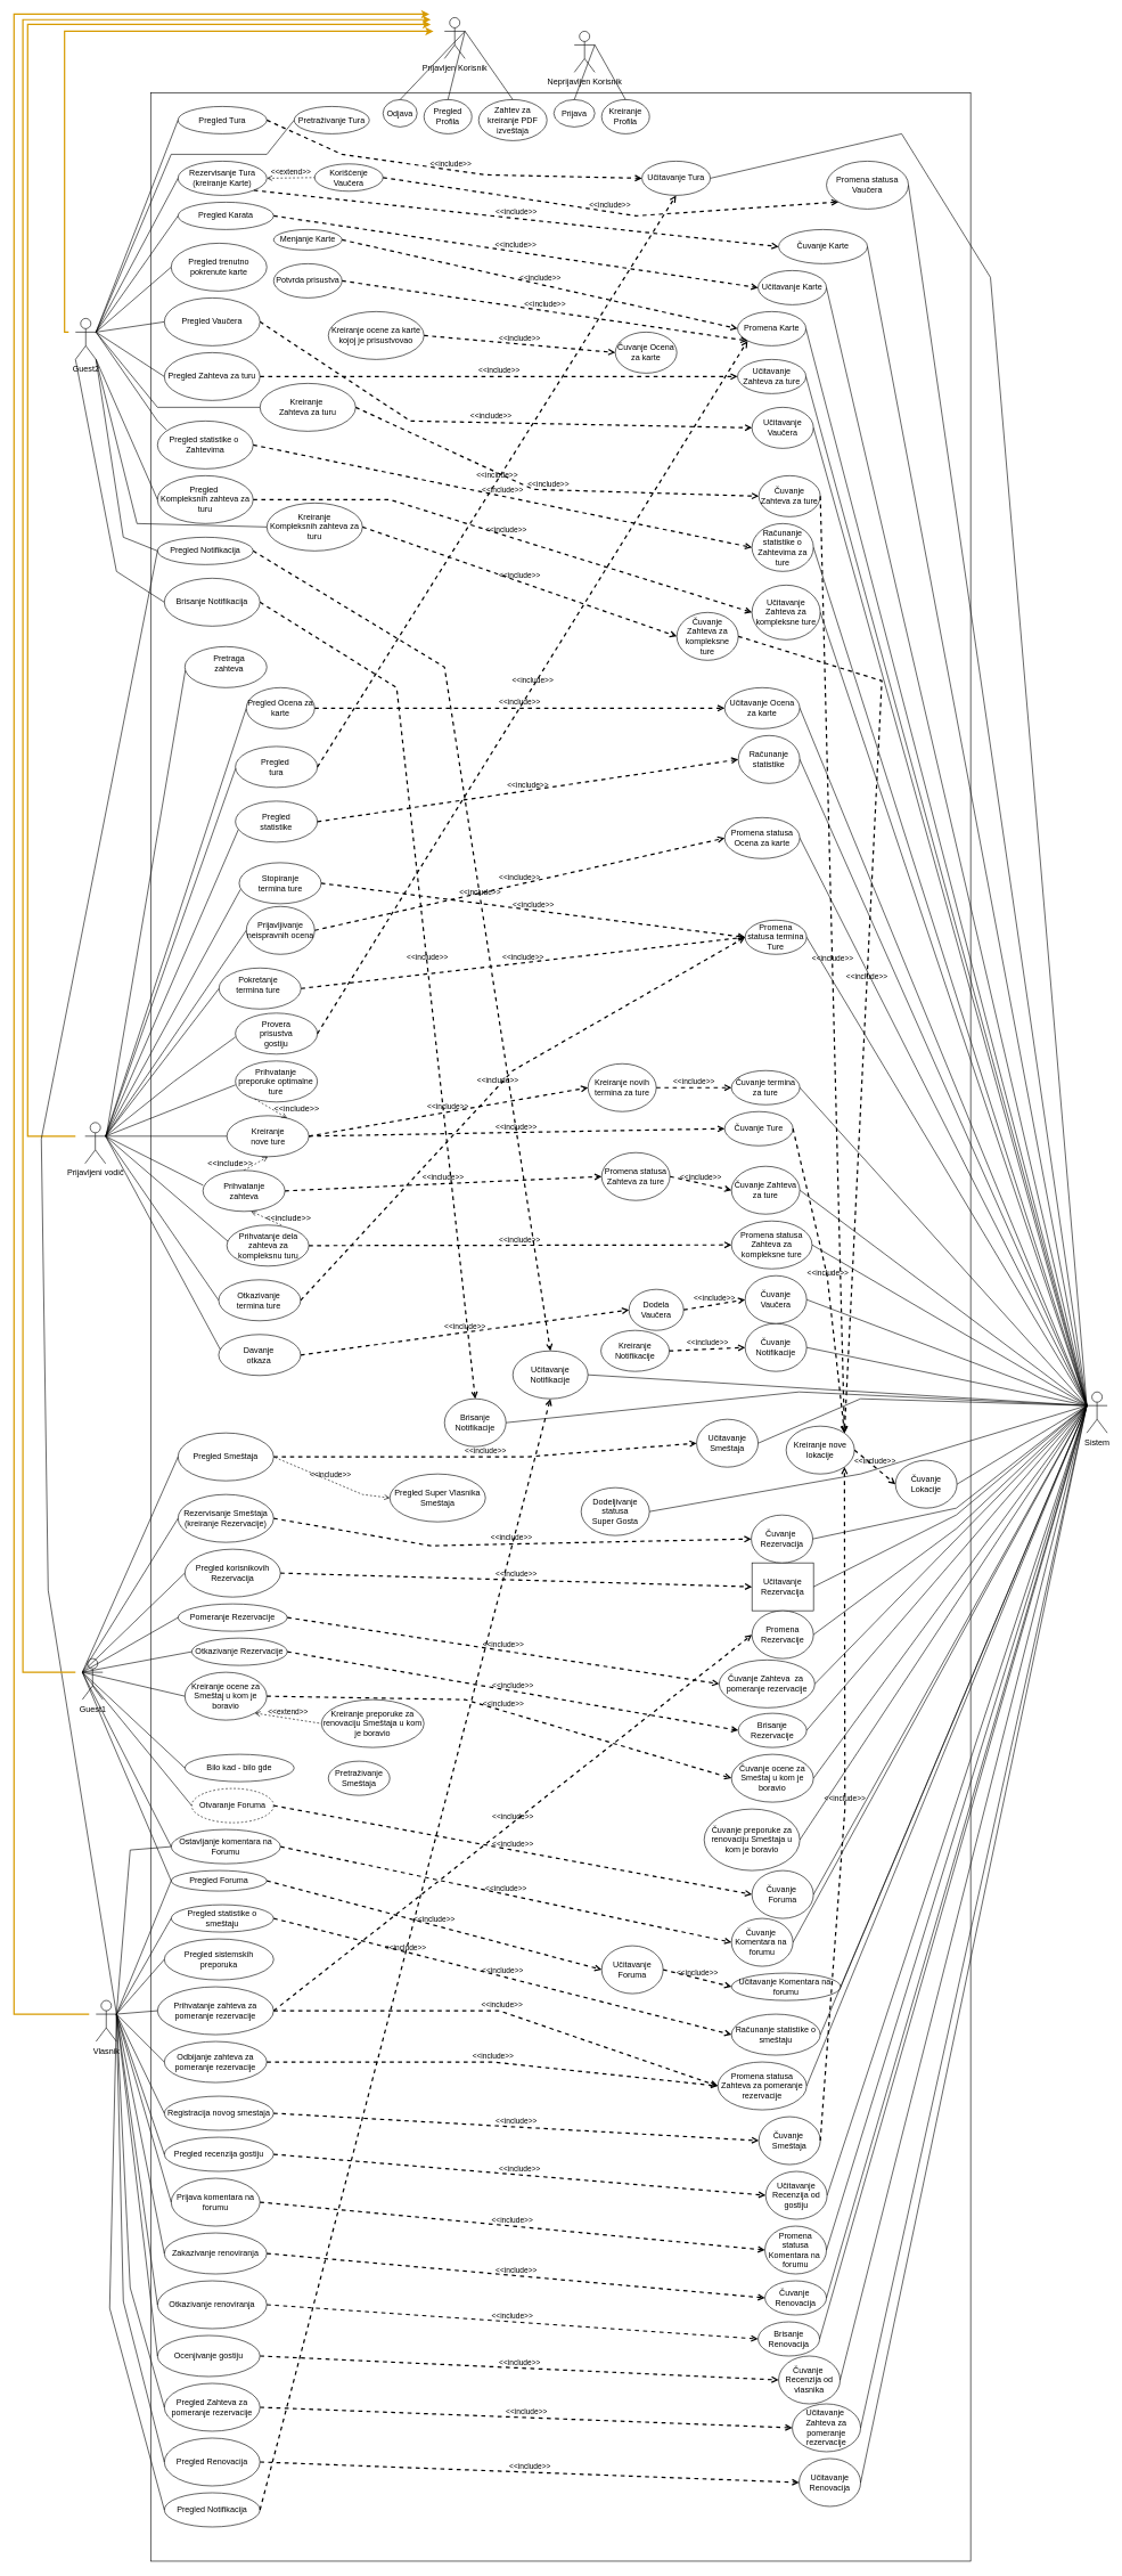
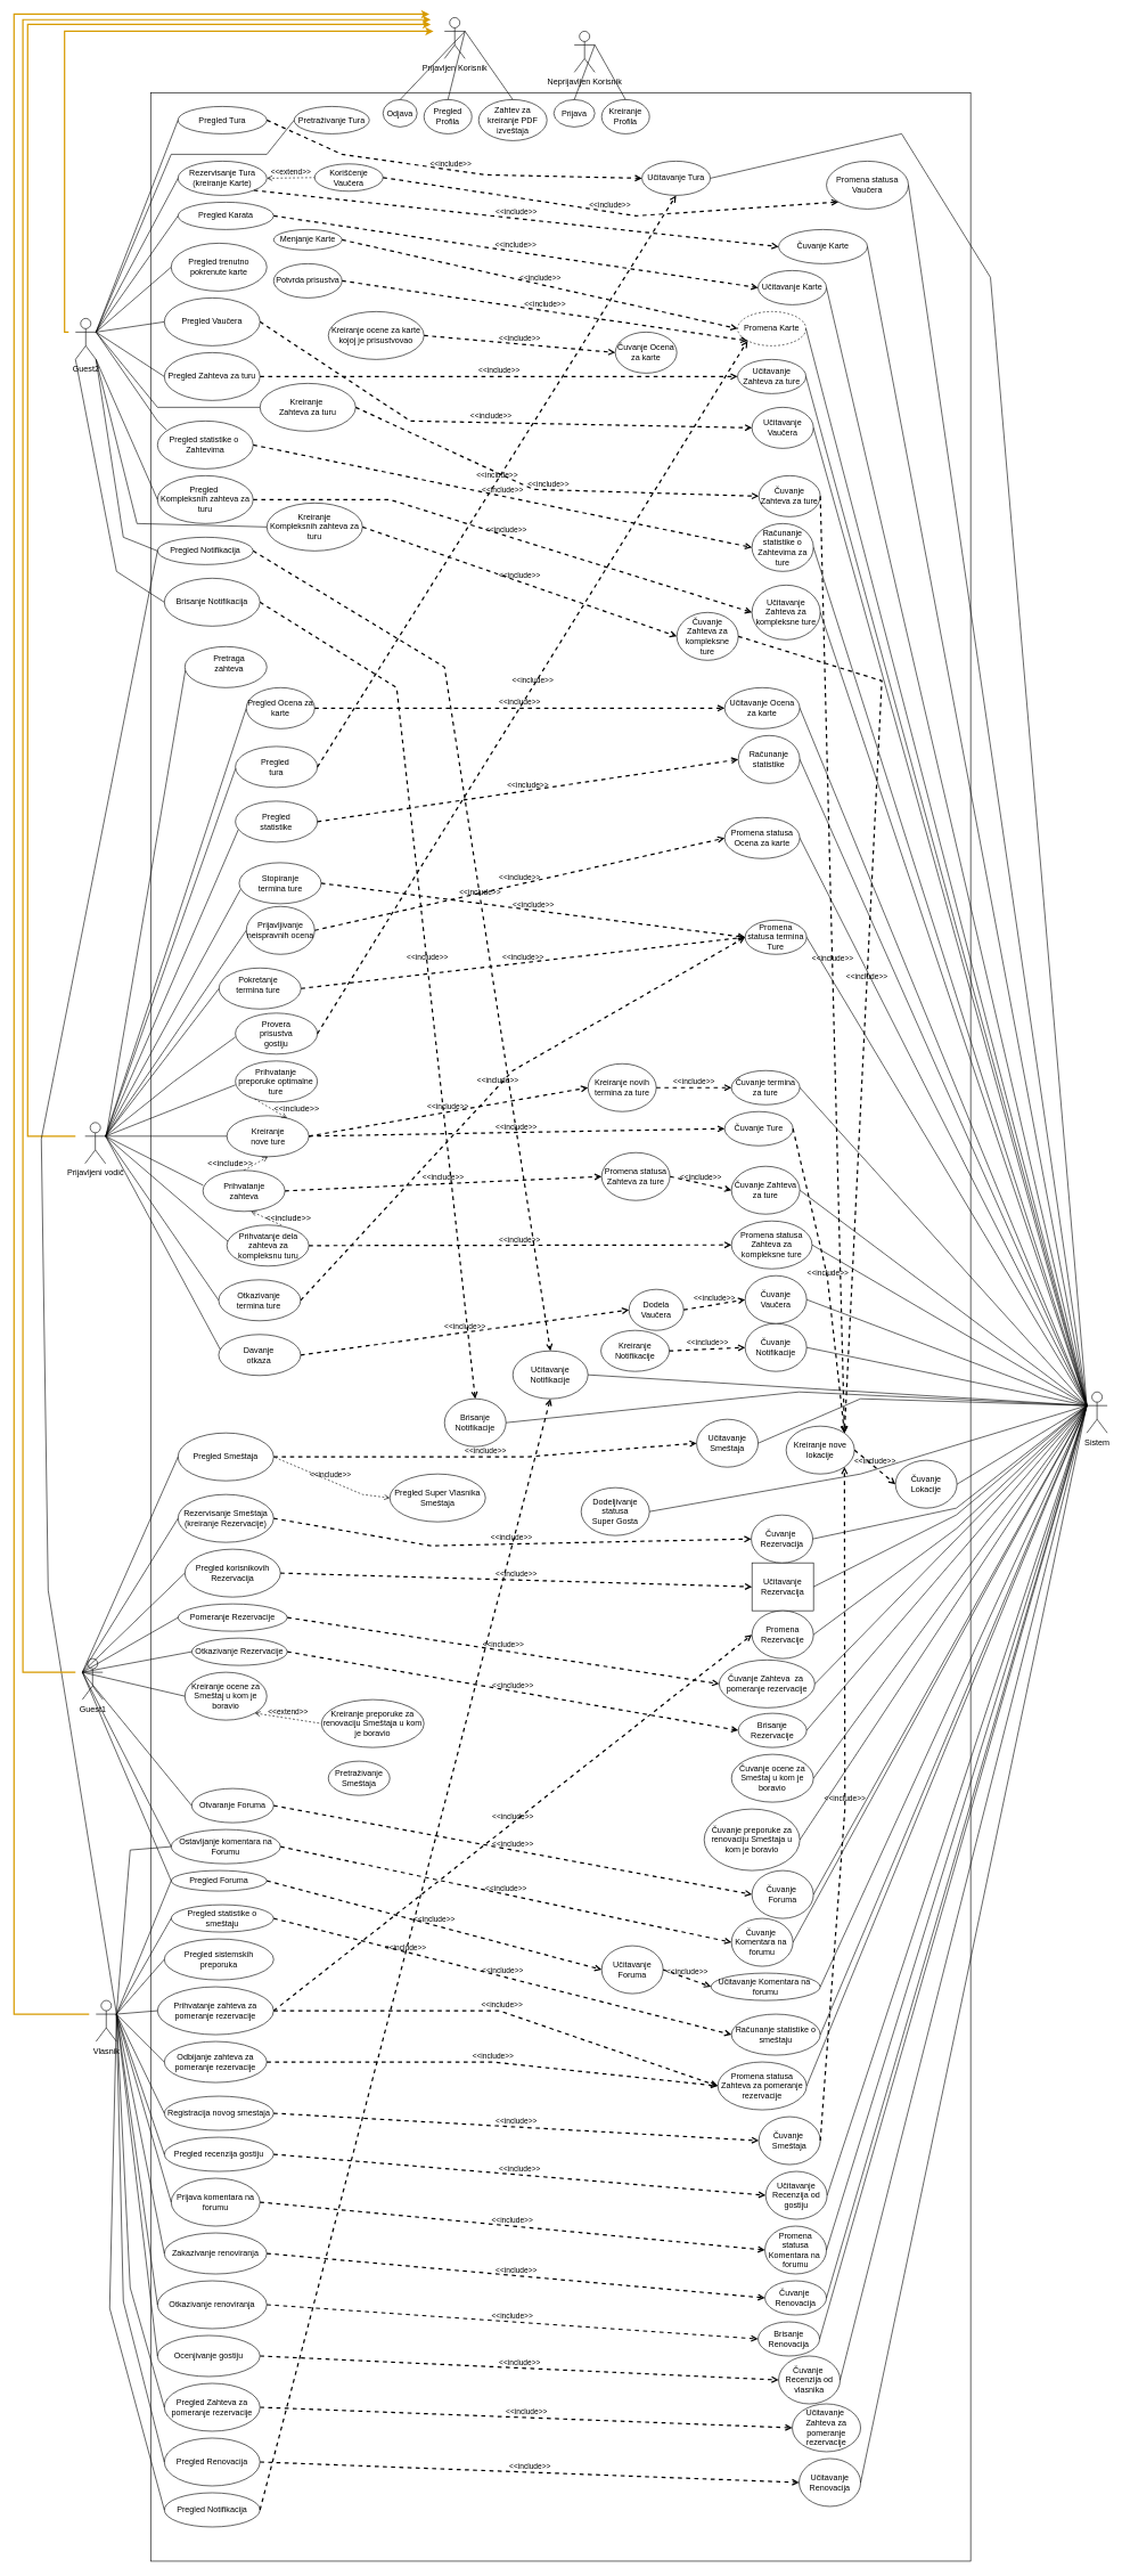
- <mxCell id="148" value="Promena Karte" style="ellipse;whiteSpace=wrap;html=1;" parent="1" vertex="1"><mxGeometry x="1079" y="455" width="100" height="50" as="geometry" /></mxCell>
+ <mxCell id="148" value="Promena Karte" style="ellipse;whiteSpace=wrap;html=1;dashed=1;" parent="1" vertex="1"><mxGeometry x="1079" y="455" width="100" height="50" as="geometry" /></mxCell>
- <mxCell id="237" value="&amp;lt;&amp;lt;include&amp;gt;&amp;gt;" style="html=1;verticalAlign=bottom;labelBackgroundColor=none;endArrow=open;endFill=0;dashed=1;rounded=0;strokeWidth=2;exitX=1;exitY=0.5;exitDx=0;exitDy=0;entryX=0;entryY=0.5;entryDx=0;entryDy=0;" parent="1" source="35" target="236" edge="1"><mxGeometry width="160" relative="1" as="geometry"><mxPoint x="430" y="2425" as="sourcePoint" /><mxPoint x="1090" y="2540" as="targetPoint" /><mxPoint as="offset" /><Array as="points"><mxPoint x="680" y="2485" /></Array></mxGeometry></mxCell>
- <mxCell id="63" value="" style="endArrow=none;html=1;rounded=0;entryX=0;entryY=0.5;entryDx=0;entryDy=0;exitX=0;exitY=0.333;exitDx=0;exitDy=0;exitPerimeter=0;" parent="1" source="9" target="26" edge="1"><mxGeometry width="50" height="50" relative="1" as="geometry"><mxPoint x="490" y="2585" as="sourcePoint" /><mxPoint x="490" y="2760" as="targetPoint" /></mxGeometry></mxCell>
- <mxCell id="26" value="Bilo kad - bilo gde" style="ellipse;whiteSpace=wrap;html=1;" parent="1" vertex="1"><mxGeometry x="270" y="2565" width="160" height="40" as="geometry" /></mxCell>
- <mxCell id="34" value="Otvaranje Foruma" style="ellipse;whiteSpace=wrap;html=1;dashed=1;" parent="1" vertex="1"><mxGeometry x="280" y="2615" width="120" height="50" as="geometry" /></mxCell>
+ <mxCell id="34" value="Otvaranje Foruma" style="ellipse;whiteSpace=wrap;html=1;" parent="1" vertex="1"><mxGeometry x="280" y="2615" width="120" height="50" as="geometry" /></mxCell>
- <mxCell id="178" value="Učitavanje Komentara na&amp;nbsp;&lt;br&gt;forumu" style="ellipse;whiteSpace=wrap;html=1;" parent="1" vertex="1"><mxGeometry x="1070" y="2885" width="160" height="40" as="geometry" /></mxCell>
+ <mxCell id="178" value="Učitavanje Komentara na&amp;nbsp;&lt;br&gt;forumu" style="ellipse;whiteSpace=wrap;html=1;" parent="1" vertex="1"><mxGeometry x="1040" y="2885" width="160" height="40" as="geometry" /></mxCell>
- <mxCell id="306" value="" style="endArrow=none;html=1;rounded=0;entryX=0;entryY=0.333;entryDx=0;entryDy=0;entryPerimeter=0;exitX=1;exitY=0.5;exitDx=0;exitDy=0;" parent="1" source="166" target="38" edge="1"><mxGeometry width="50" height="50" relative="1" as="geometry"><mxPoint x="1239" y="3490" as="sourcePoint" /><mxPoint x="1730" y="2195" as="targetPoint" /><Array as="points" /></mxGeometry></mxCell>
